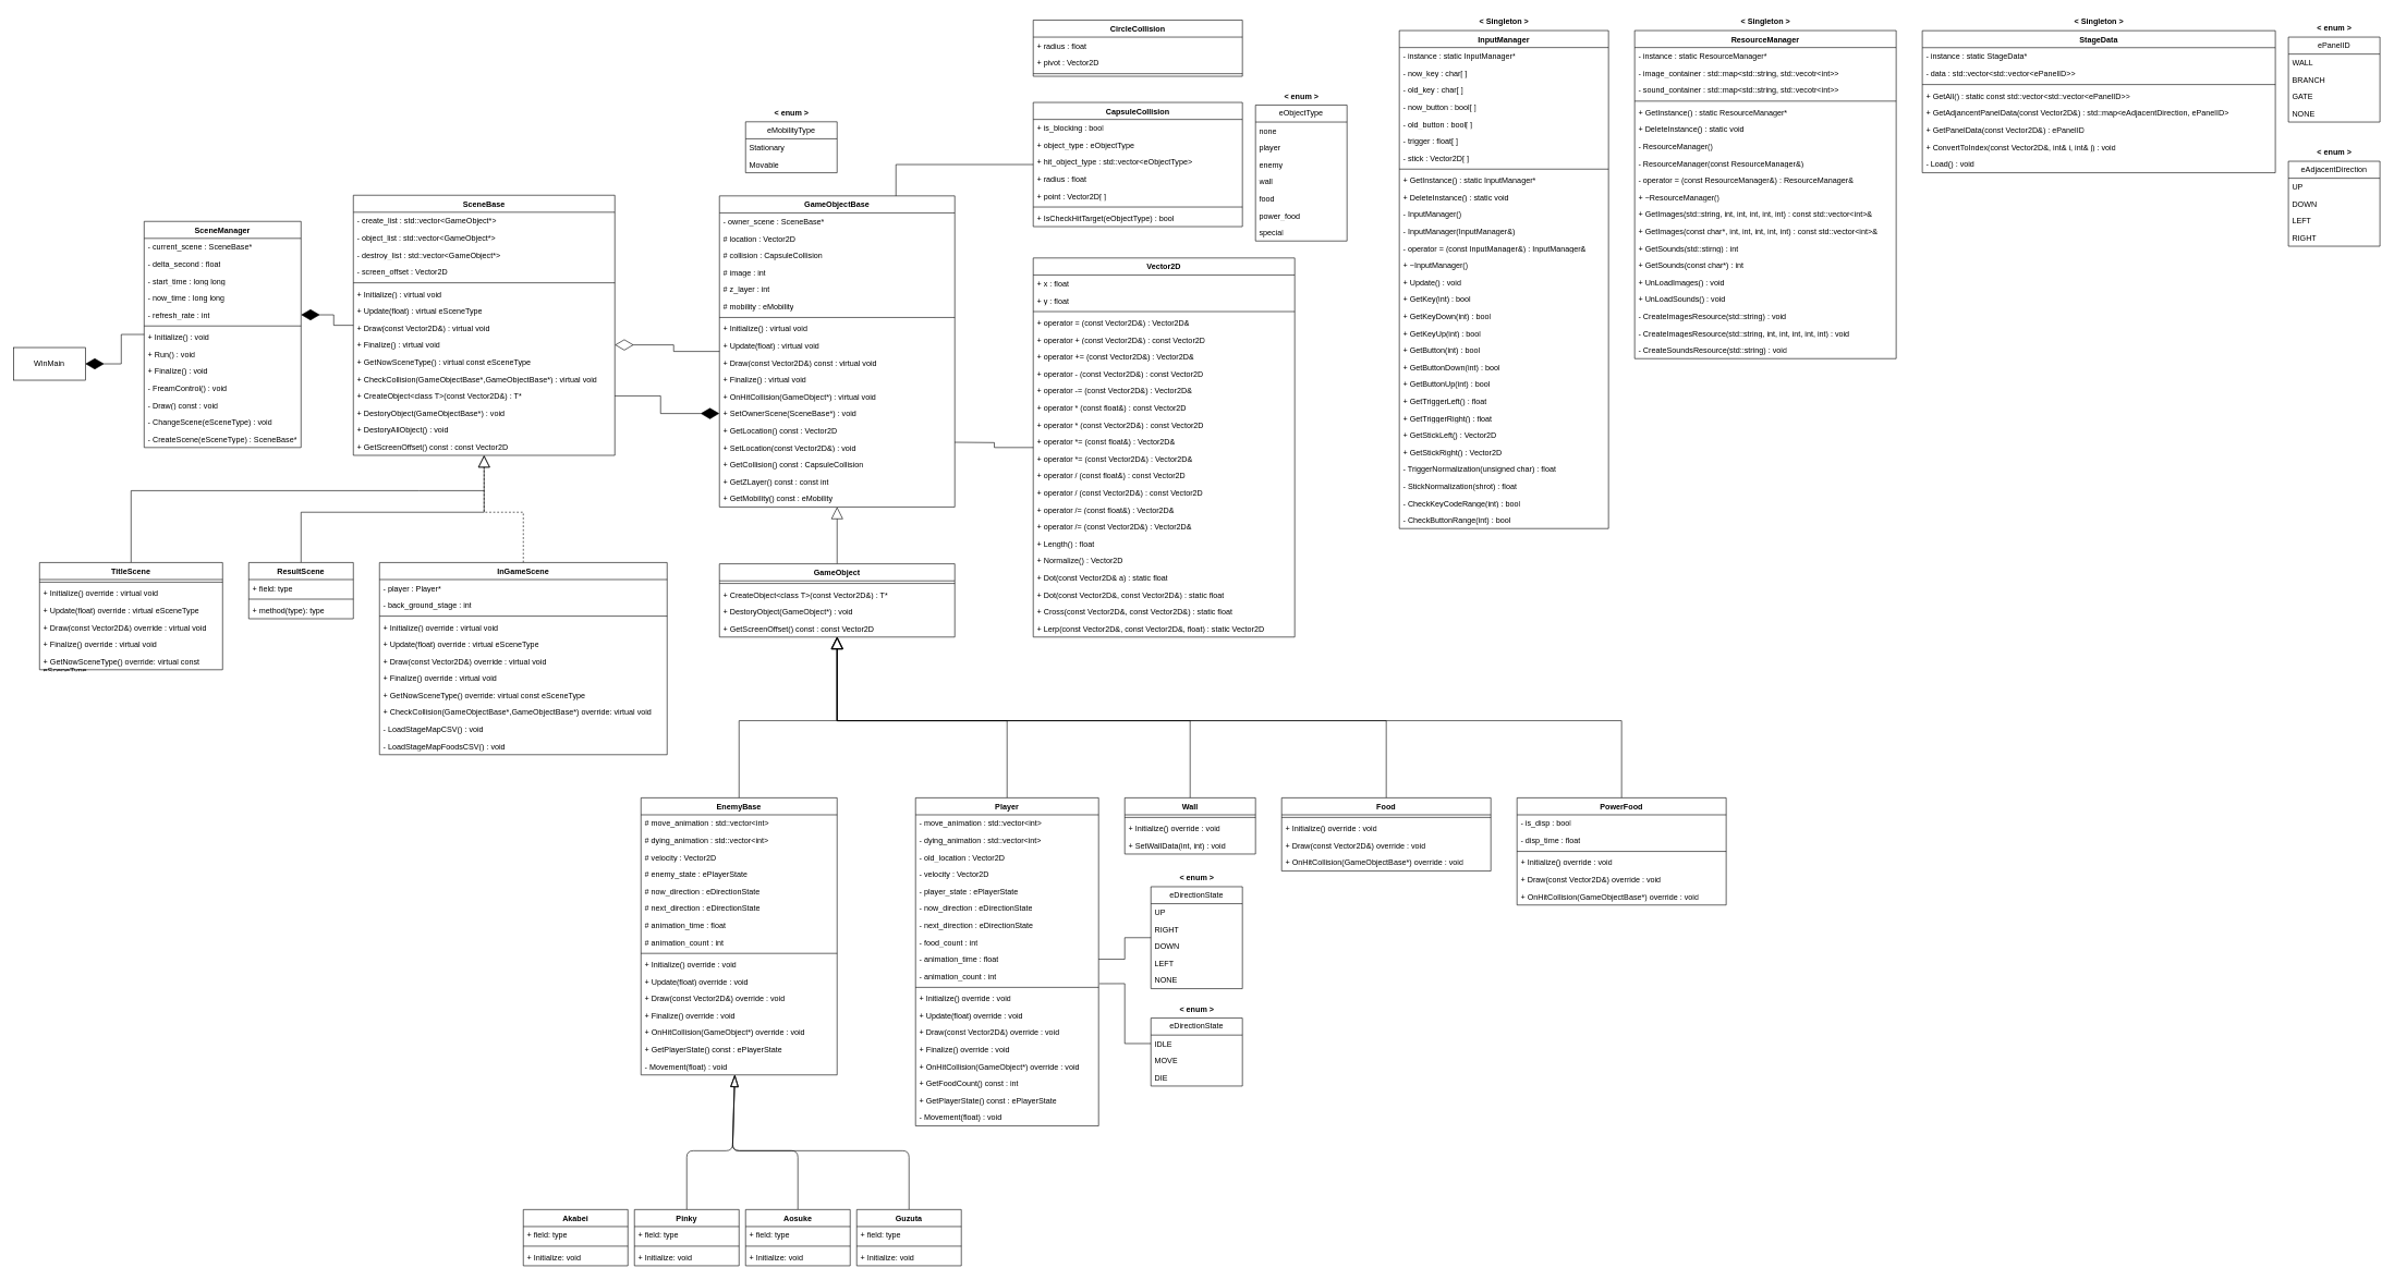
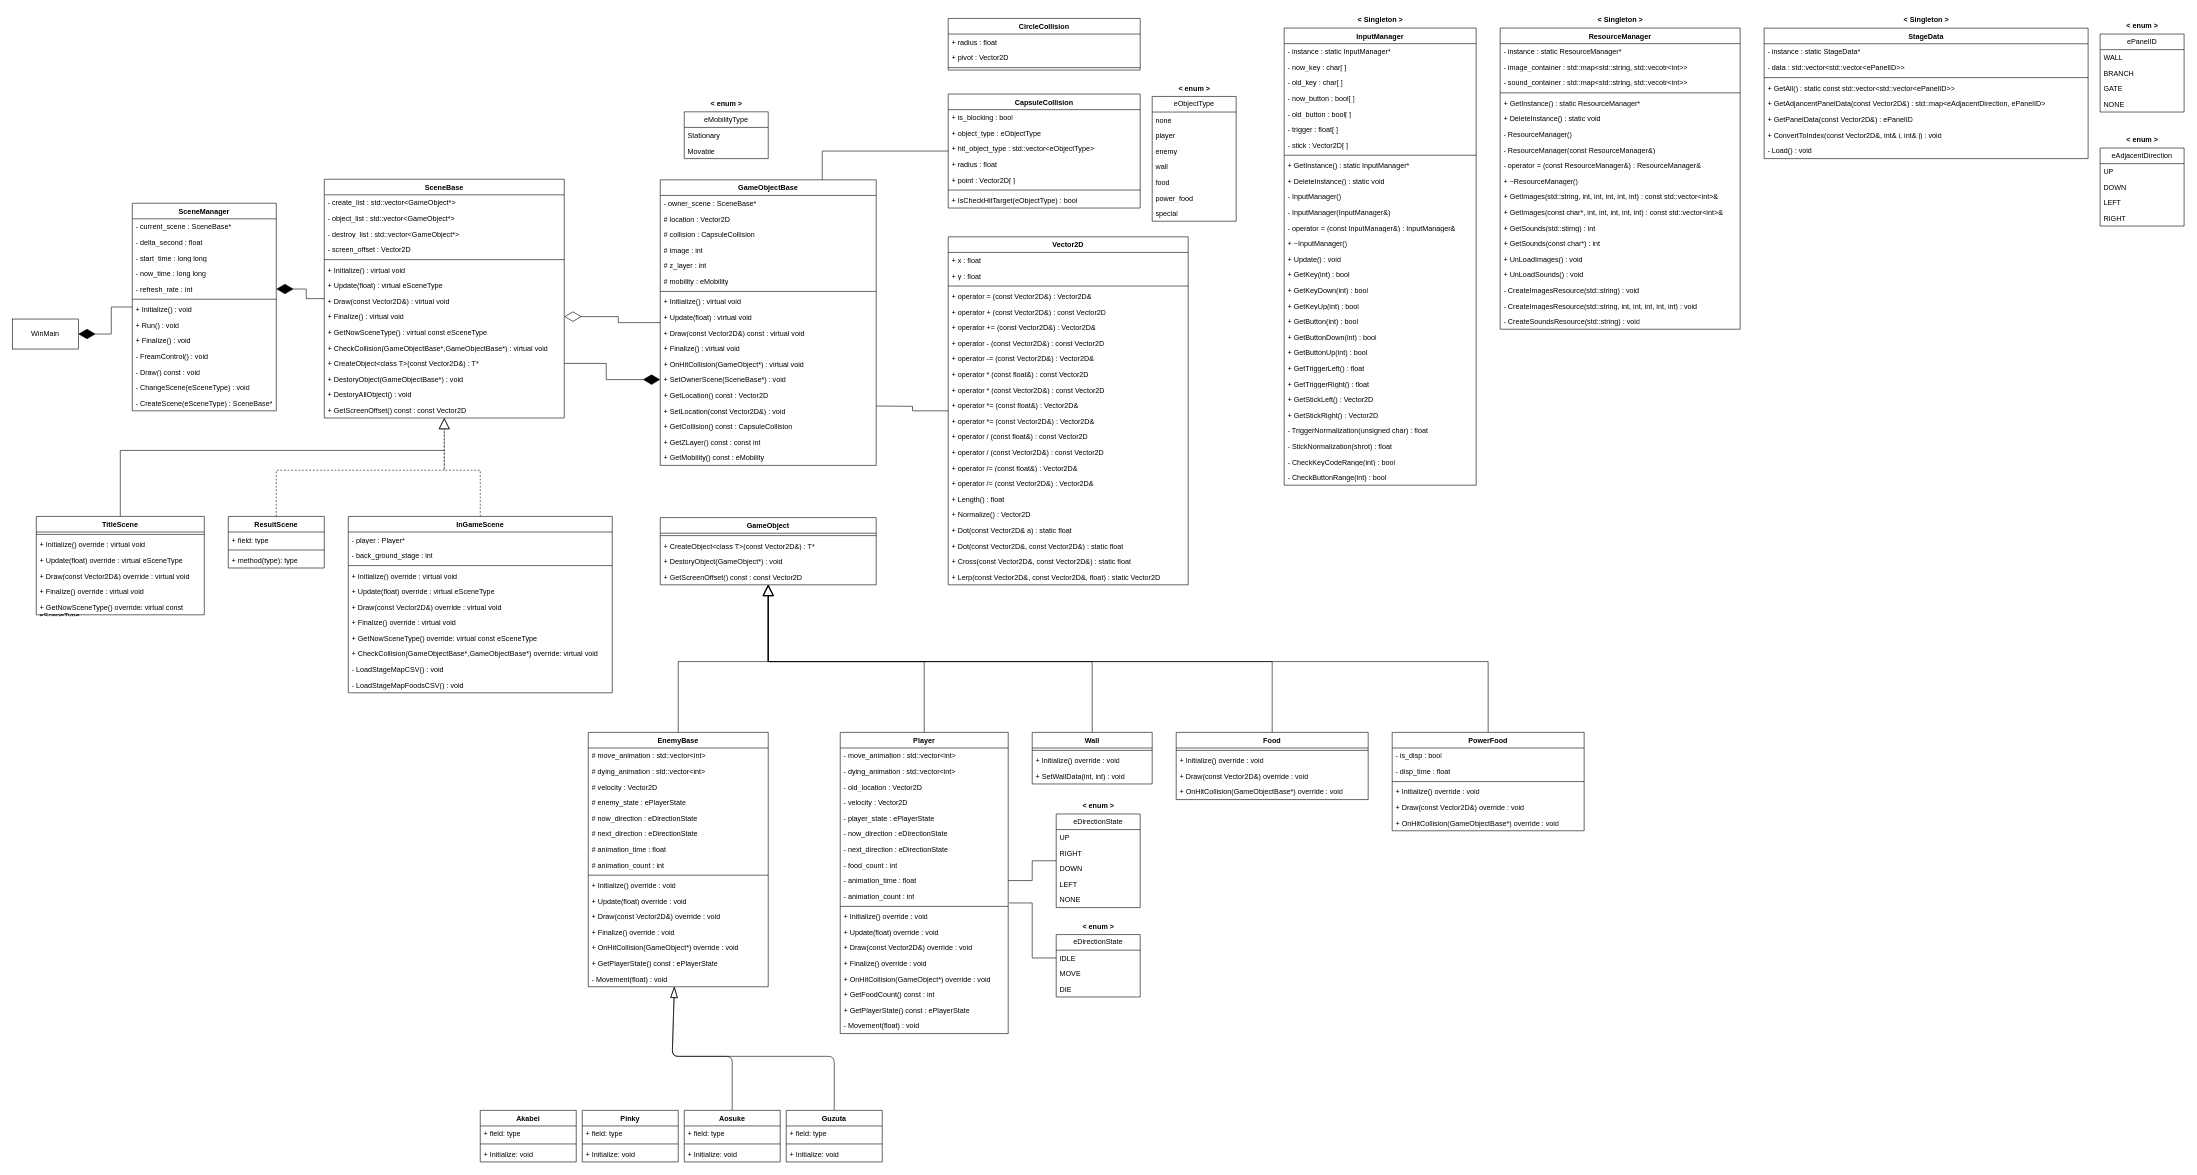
- <mxCell id="108" style="edgeStyle=orthogonalEdgeStyle;rounded=0;orthogonalLoop=1;jettySize=auto;html=1;endArrow=block;endFill=0;shadow=0;endSize=16;exitX=0.5;exitY=0;exitDx=0;exitDy=0;" parent="1" source="109" target="20" edge="1"><mxGeometry relative="1" as="geometry" /></mxCell>
+ <mxCell id="108" style="edgeStyle=orthogonalEdgeStyle;rounded=0;orthogonalLoop=1;jettySize=auto;html=1;endArrow=block;endFill=0;shadow=0;endSize=16;exitX=0.5;exitY=0;exitDx=0;exitDy=0;dashed=1;" parent="1" source="109" target="20" edge="1"><mxGeometry relative="1" as="geometry" /></mxCell>
- <mxCell id="56" style="edgeStyle=orthogonalEdgeStyle;rounded=0;orthogonalLoop=1;jettySize=auto;html=1;entryX=0.5;entryY=1;entryDx=0;entryDy=0;endArrow=block;endFill=0;endSize=16;" parent="1" source="57" target="37" edge="1"><mxGeometry relative="1" as="geometry" /></mxCell>
- <mxCell id="295" style="edgeStyle=none;html=1;exitX=0.5;exitY=0;exitDx=0;exitDy=0;endArrow=blockThin;endFill=0;endSize=16;" edge="1" parent="1" source="296" target="135"><mxGeometry relative="1" as="geometry"><Array as="points"><mxPoint x="1050" y="1760" /><mxPoint x="1120" y="1760" /></Array></mxGeometry></mxCell>
